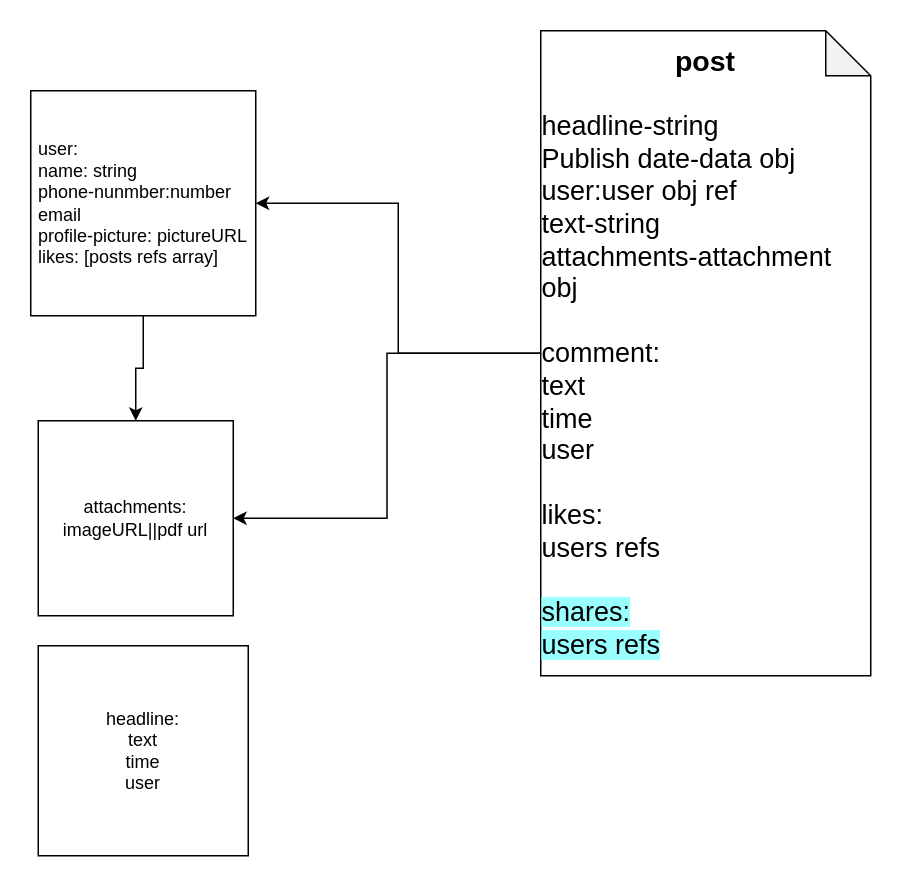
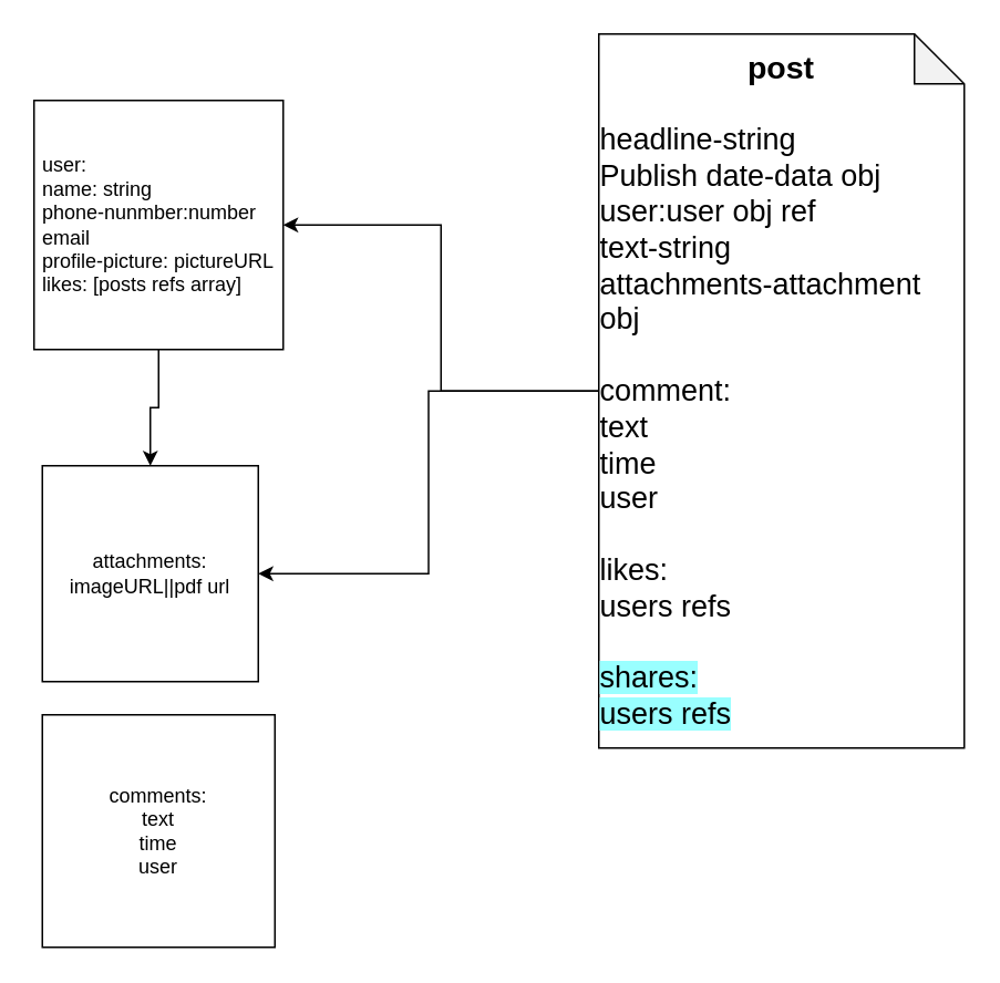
- <mxCell id="8" value="headline:&lt;br&gt;text&lt;br&gt;time&lt;br&gt;user" style="whiteSpace=wrap;html=1;aspect=fixed;" vertex="1" parent="1"><mxGeometry x="25" y="430" width="140" height="140" as="geometry" /></mxCell>
+ <mxCell id="8" value="comments:&lt;br&gt;text&lt;br&gt;time&lt;br&gt;user" style="whiteSpace=wrap;html=1;aspect=fixed;" vertex="1" parent="1"><mxGeometry x="25" y="430" width="140" height="140" as="geometry" /></mxCell>
